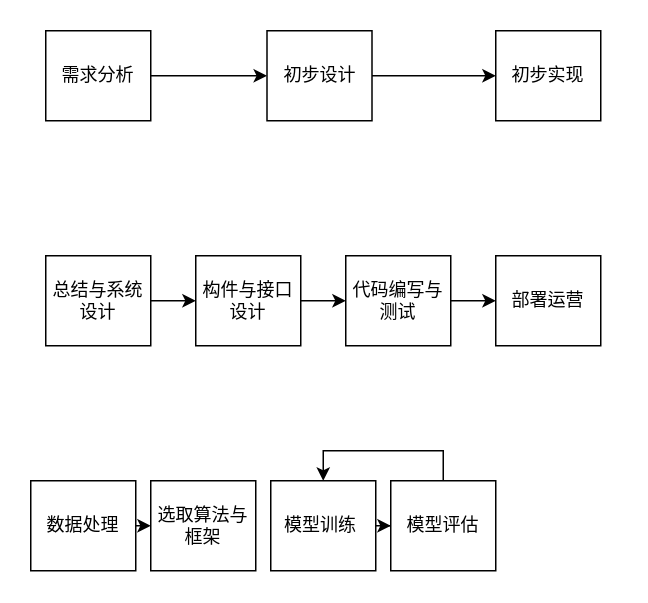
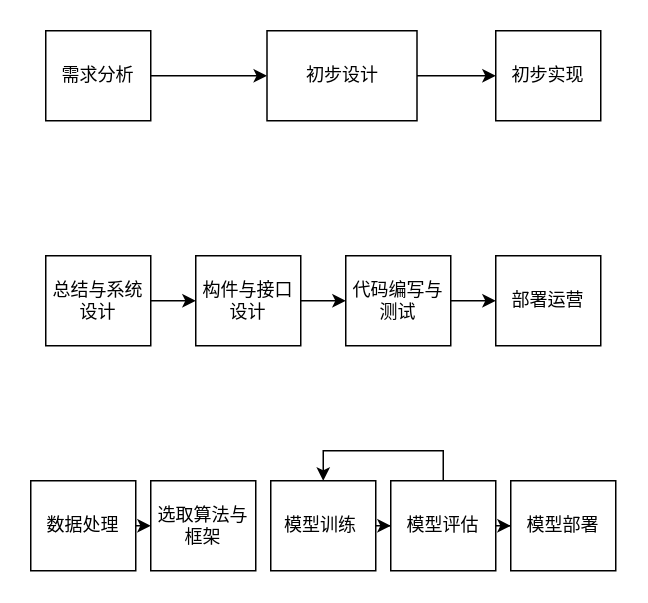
- <mxCell id="12" value="初步设计" style="rounded=0;whiteSpace=wrap;html=1;" vertex="1" parent="1"><mxGeometry x="177.5" y="20" width="70" height="60" as="geometry" /></mxCell>
+ <mxCell id="12" value="初步设计" style="rounded=0;whiteSpace=wrap;html=1;" vertex="1" parent="1"><mxGeometry x="177.5" y="20" width="100" height="60" as="geometry" /></mxCell>
+ <mxCell id="19" value="" style="edgeStyle=orthogonalEdgeStyle;rounded=0;orthogonalLoop=1;jettySize=auto;html=1;" edge="1" parent="1" source="21" target="22"><mxGeometry relative="1" as="geometry" /></mxCell>
+ <mxCell id="22" value="模型部署" style="rounded=0;whiteSpace=wrap;html=1;" vertex="1" parent="1"><mxGeometry x="340" y="320" width="70" height="60" as="geometry" /></mxCell>
